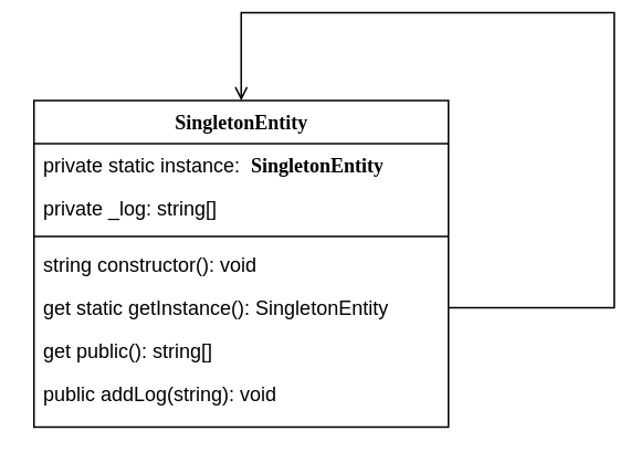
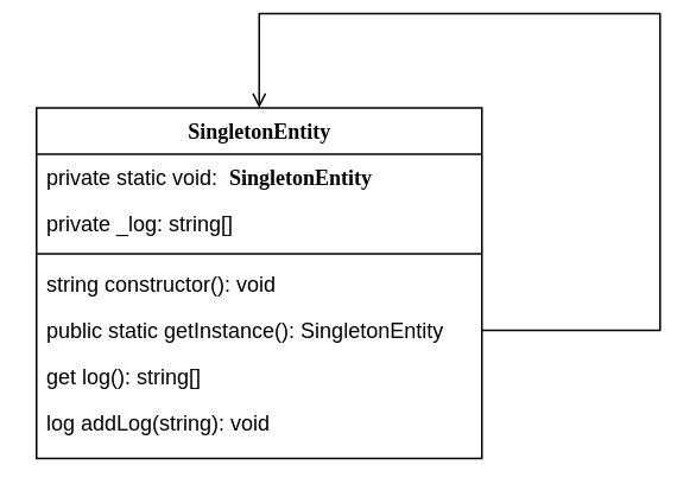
- <mxCell id="3" value="private static instance:&amp;nbsp;&amp;nbsp;&lt;span style=&quot;font-family: Verdana; font-weight: 700; text-align: center;&quot;&gt;SingletonEntity&lt;/span&gt;" style="text;html=1;strokeColor=none;fillColor=none;align=left;verticalAlign=top;spacingLeft=4;spacingRight=4;whiteSpace=wrap;overflow=hidden;rotatable=0;points=[[0,0.5],[1,0.5]];portConstraint=eastwest;" parent="2" vertex="1"><mxGeometry y="26" width="250" height="26" as="geometry" /></mxCell>
+ <mxCell id="3" value="private static void:&amp;nbsp;&amp;nbsp;&lt;span style=&quot;font-family: Verdana; font-weight: 700; text-align: center;&quot;&gt;SingletonEntity&lt;/span&gt;" style="text;html=1;strokeColor=none;fillColor=none;align=left;verticalAlign=top;spacingLeft=4;spacingRight=4;whiteSpace=wrap;overflow=hidden;rotatable=0;points=[[0,0.5],[1,0.5]];portConstraint=eastwest;" parent="2" vertex="1"><mxGeometry y="26" width="250" height="26" as="geometry" /></mxCell>
- <mxCell id="8" value="get static getInstance(): SingletonEntity" style="text;html=1;strokeColor=none;fillColor=none;align=left;verticalAlign=top;spacingLeft=4;spacingRight=4;whiteSpace=wrap;overflow=hidden;rotatable=0;points=[[0,0.5],[1,0.5]];portConstraint=eastwest;" parent="2" vertex="1"><mxGeometry y="112" width="250" height="26" as="geometry" /></mxCell>
+ <mxCell id="8" value="public static getInstance(): SingletonEntity" style="text;html=1;strokeColor=none;fillColor=none;align=left;verticalAlign=top;spacingLeft=4;spacingRight=4;whiteSpace=wrap;overflow=hidden;rotatable=0;points=[[0,0.5],[1,0.5]];portConstraint=eastwest;" parent="2" vertex="1"><mxGeometry y="112" width="250" height="26" as="geometry" /></mxCell>
- <mxCell id="9" value="get public(): string[]" style="text;html=1;strokeColor=none;fillColor=none;align=left;verticalAlign=top;spacingLeft=4;spacingRight=4;whiteSpace=wrap;overflow=hidden;rotatable=0;points=[[0,0.5],[1,0.5]];portConstraint=eastwest;" parent="2" vertex="1"><mxGeometry y="138" width="250" height="26" as="geometry" /></mxCell>
+ <mxCell id="9" value="get log(): string[]" style="text;html=1;strokeColor=none;fillColor=none;align=left;verticalAlign=top;spacingLeft=4;spacingRight=4;whiteSpace=wrap;overflow=hidden;rotatable=0;points=[[0,0.5],[1,0.5]];portConstraint=eastwest;" parent="2" vertex="1"><mxGeometry y="138" width="250" height="26" as="geometry" /></mxCell>
- <mxCell id="10" value="public addLog(string): void" style="text;html=1;strokeColor=none;fillColor=none;align=left;verticalAlign=top;spacingLeft=4;spacingRight=4;whiteSpace=wrap;overflow=hidden;rotatable=0;points=[[0,0.5],[1,0.5]];portConstraint=eastwest;" parent="2" vertex="1"><mxGeometry y="164" width="250" height="26" as="geometry" /></mxCell>
+ <mxCell id="10" value="log addLog(string): void" style="text;html=1;strokeColor=none;fillColor=none;align=left;verticalAlign=top;spacingLeft=4;spacingRight=4;whiteSpace=wrap;overflow=hidden;rotatable=0;points=[[0,0.5],[1,0.5]];portConstraint=eastwest;" parent="2" vertex="1"><mxGeometry y="164" width="250" height="26" as="geometry" /></mxCell>
